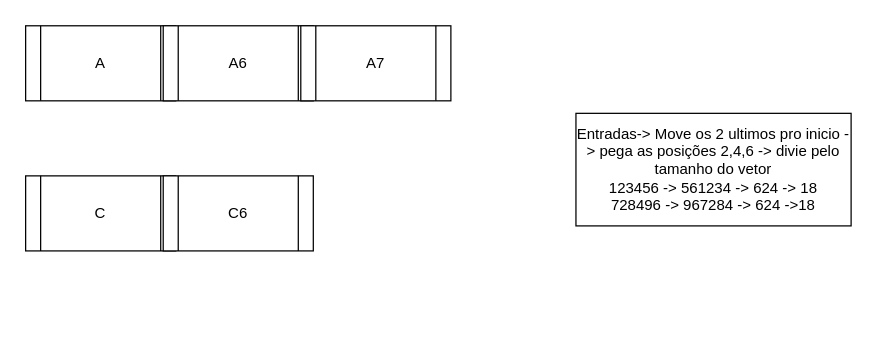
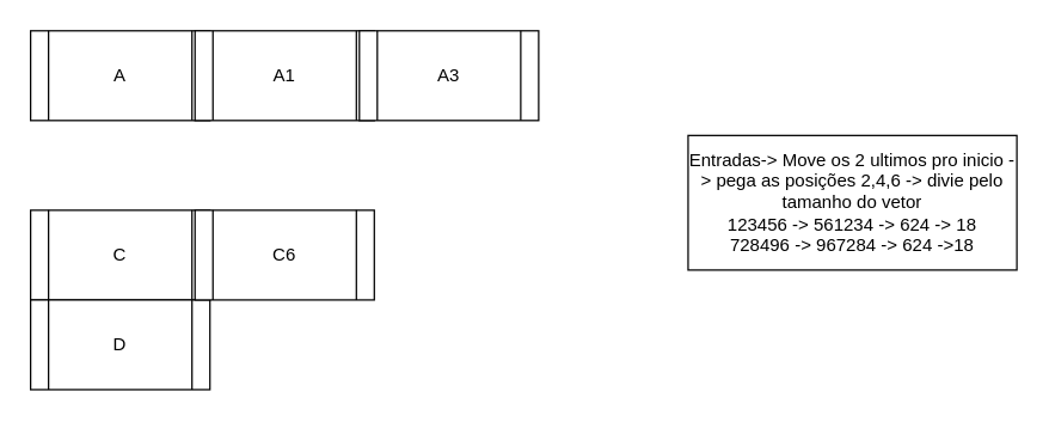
- <mxCell id="4" value="A6" style="shape=process;whiteSpace=wrap;html=1;backgroundOutline=1;" parent="1" vertex="1"><mxGeometry x="130" y="20" width="120" height="60" as="geometry" /></mxCell>
+ <mxCell id="4" value="A1" style="shape=process;whiteSpace=wrap;html=1;backgroundOutline=1;" parent="1" vertex="1"><mxGeometry x="130" y="20" width="120" height="60" as="geometry" /></mxCell>
- <mxCell id="5" value="A7" style="shape=process;whiteSpace=wrap;html=1;backgroundOutline=1;" parent="1" vertex="1"><mxGeometry x="240" y="20" width="120" height="60" as="geometry" /></mxCell>
+ <mxCell id="5" value="A3" style="shape=process;whiteSpace=wrap;html=1;backgroundOutline=1;" parent="1" vertex="1"><mxGeometry x="240" y="20" width="120" height="60" as="geometry" /></mxCell>
+ <mxCell id="6" value="D" style="shape=process;whiteSpace=wrap;html=1;backgroundOutline=1;" parent="1" vertex="1"><mxGeometry x="20" y="200" width="120" height="60" as="geometry" /></mxCell>
